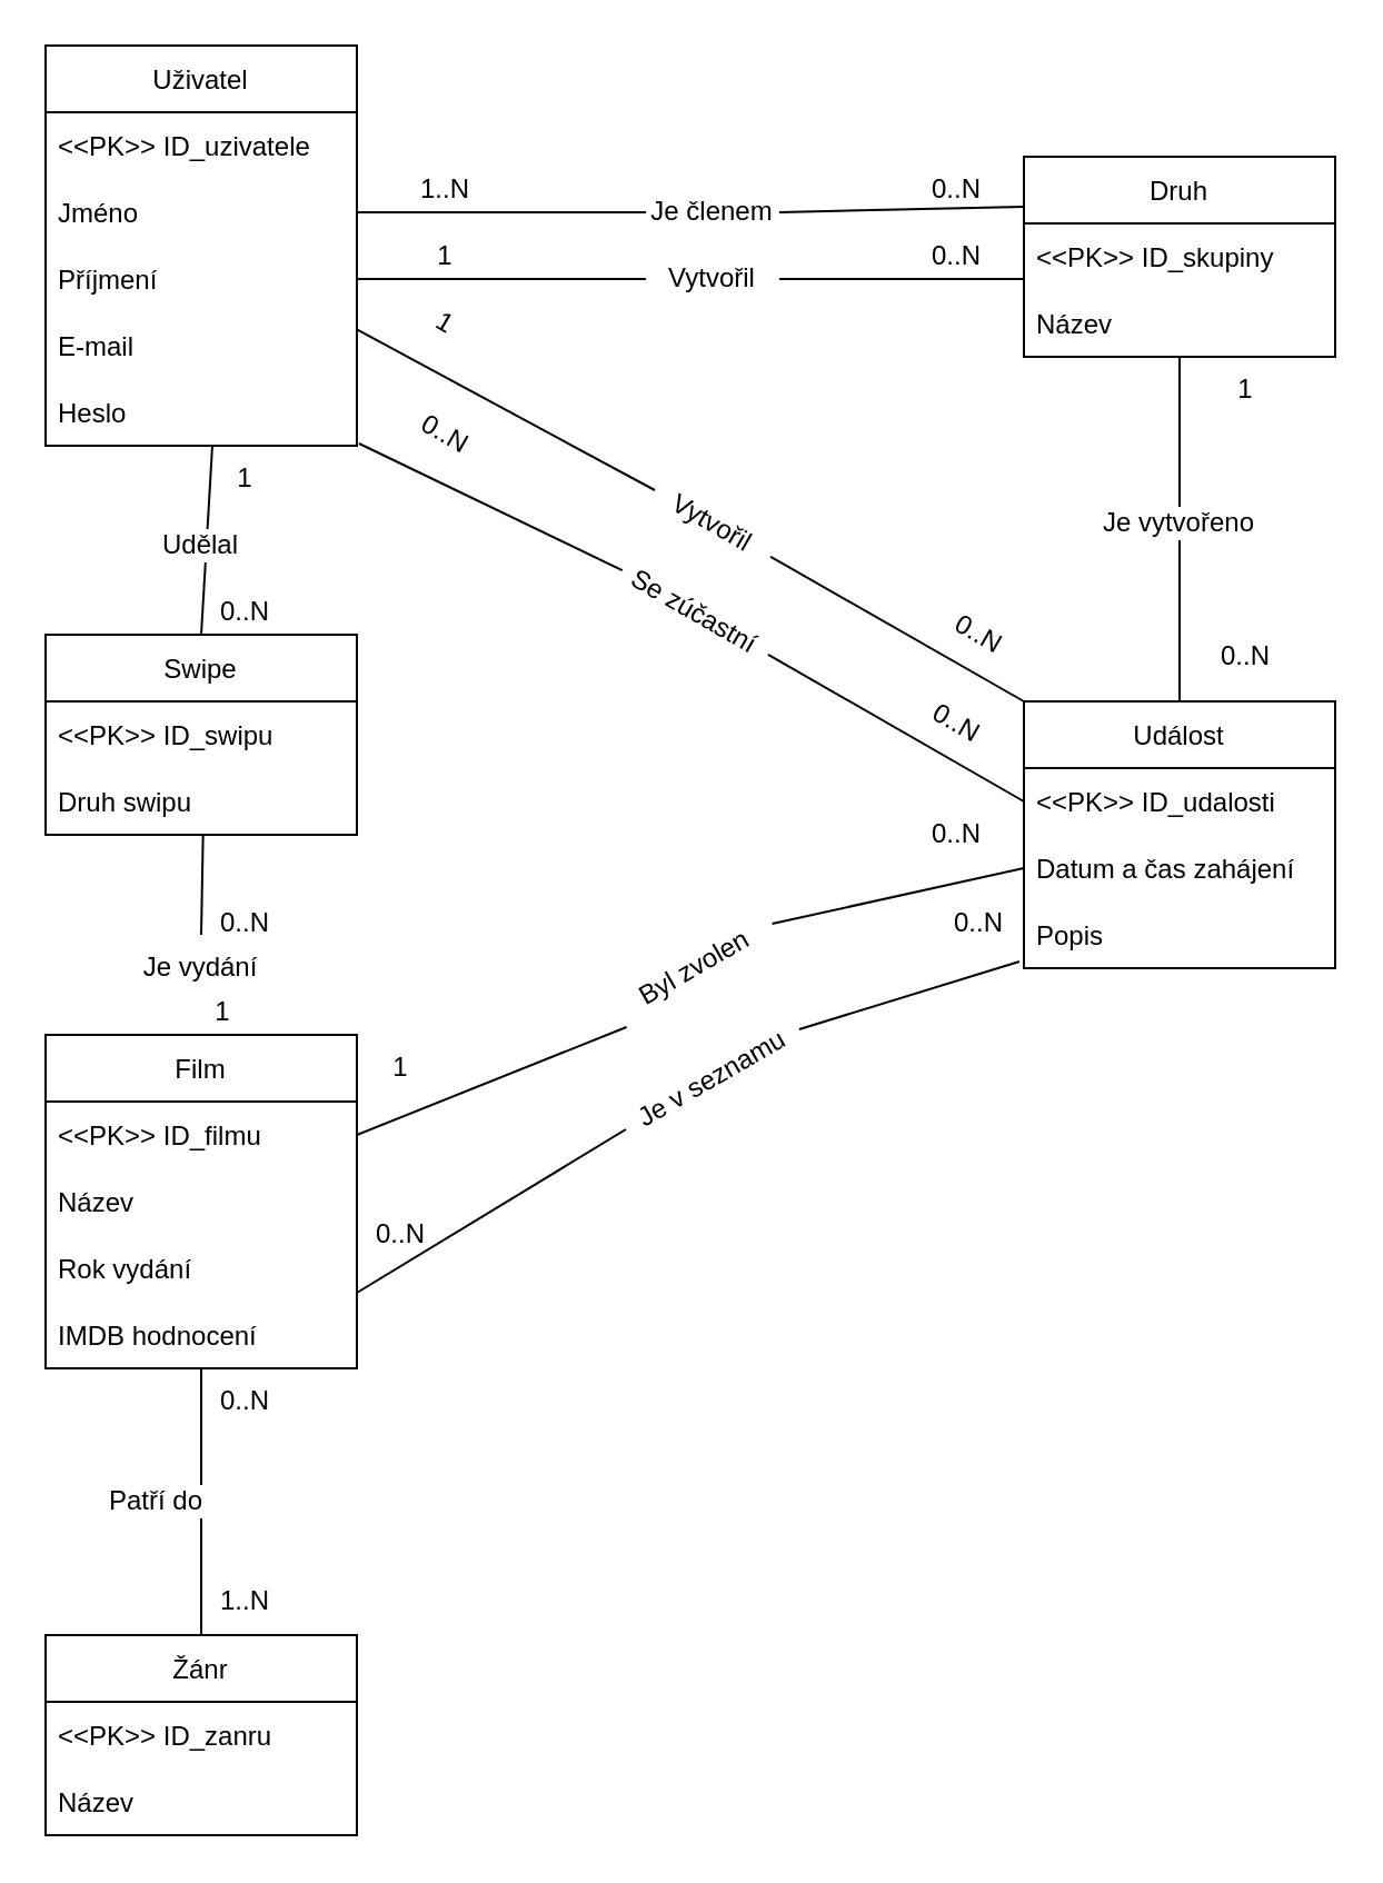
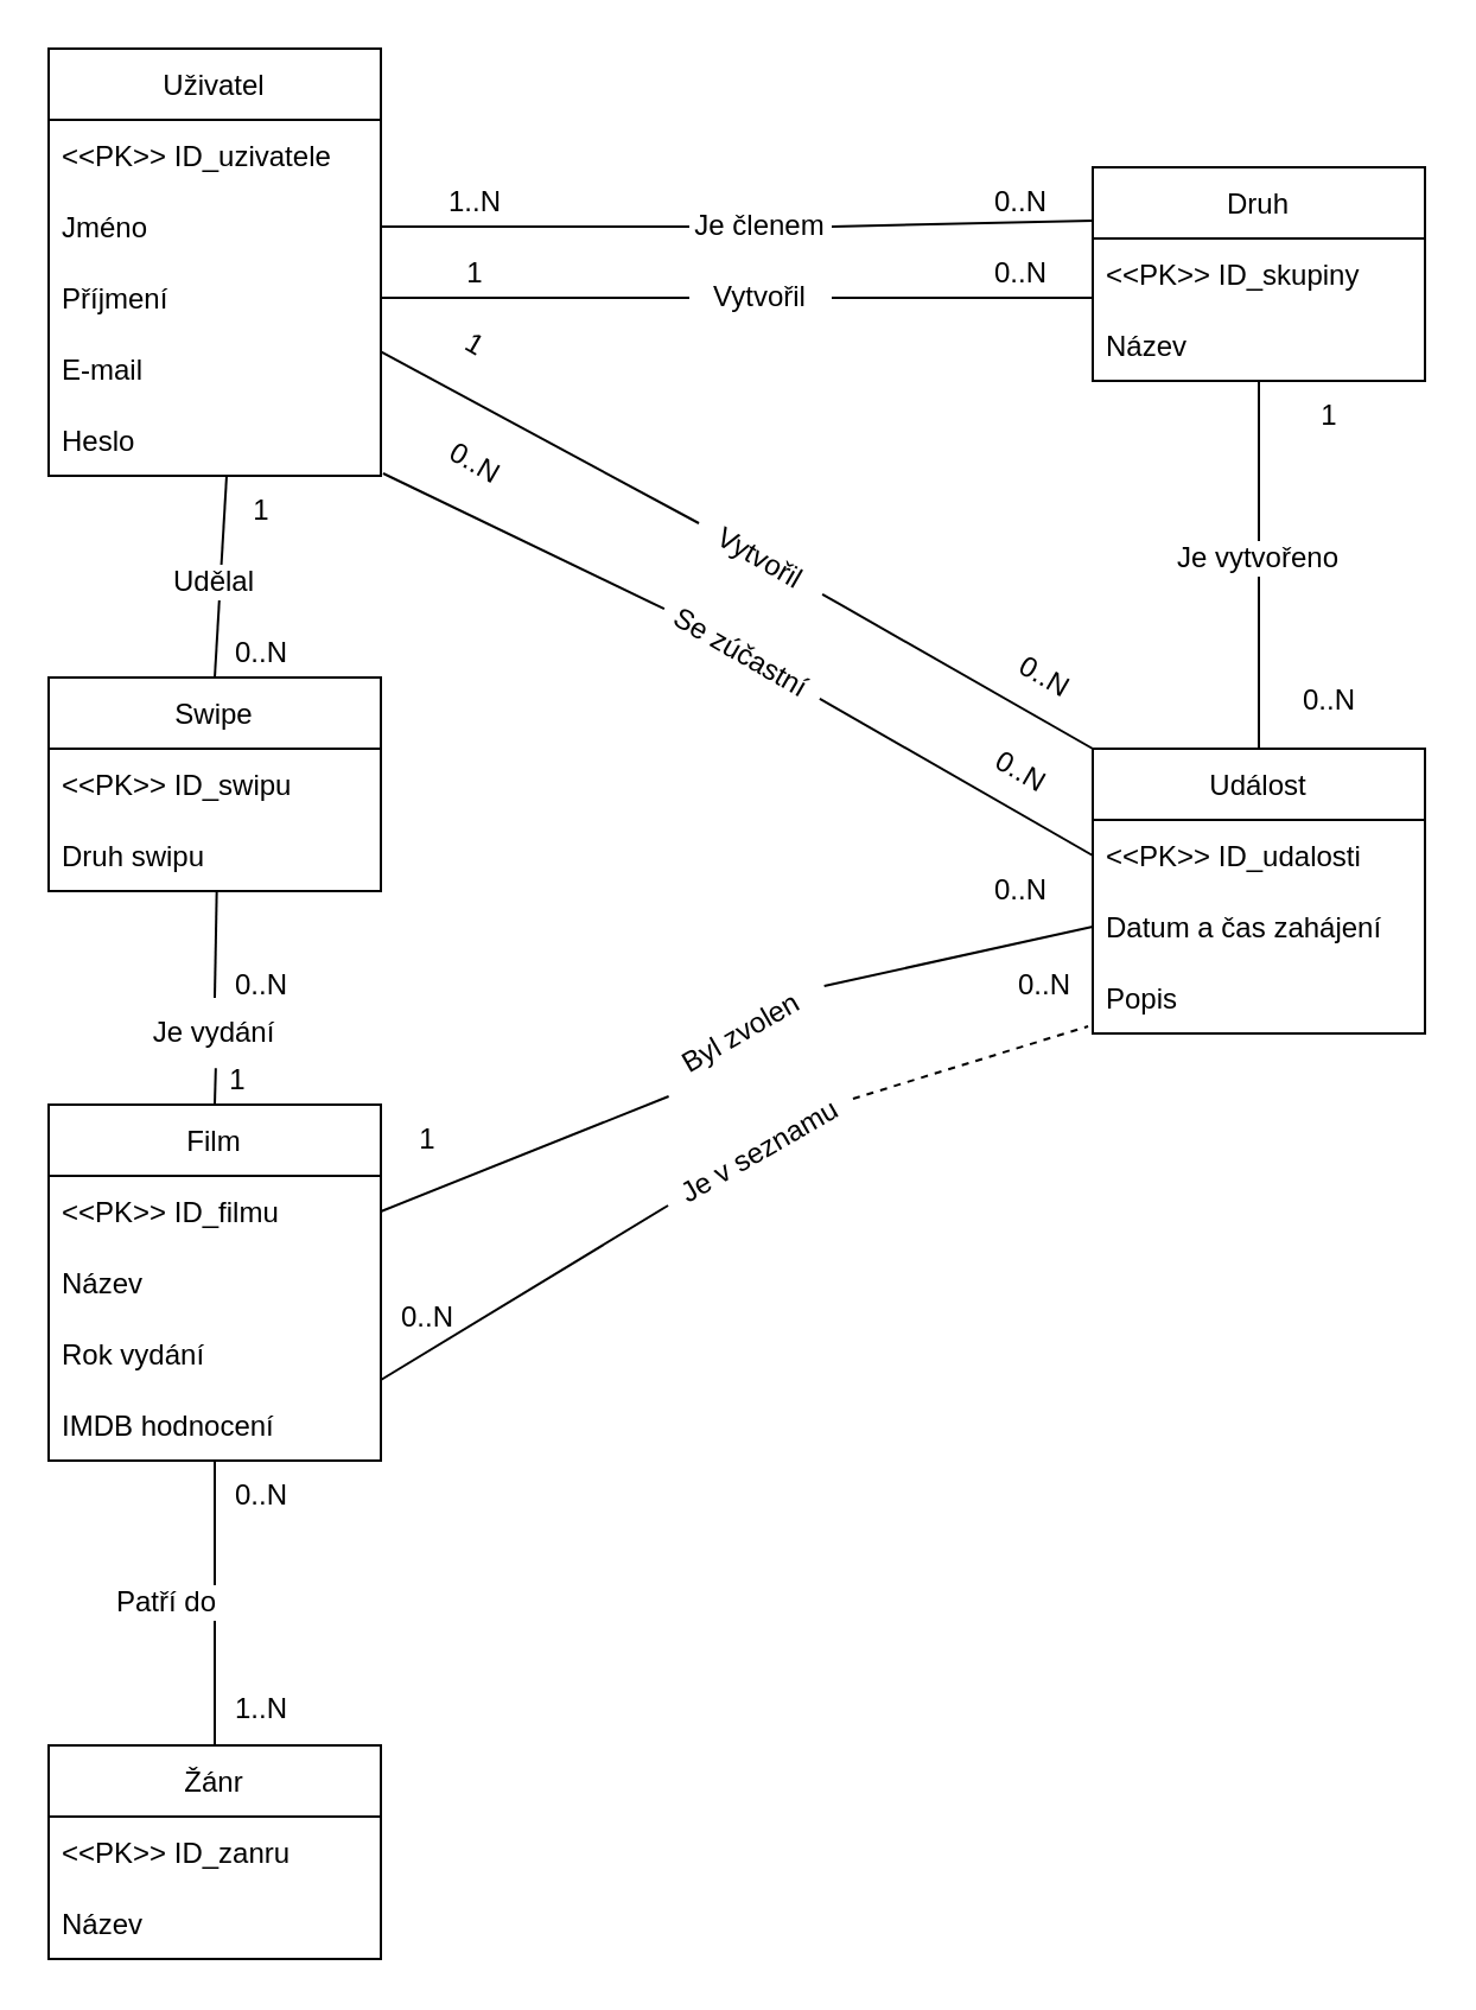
- <mxCell id="20" style="edgeStyle=none;html=1;entryX=-0.014;entryY=0.9;entryDx=0;entryDy=0;endArrow=none;endFill=0;exitX=1;exitY=0.5;exitDx=0;exitDy=0;entryPerimeter=0;startArrow=none;" parent="1" source="57" target="32" edge="1"><mxGeometry relative="1" as="geometry" /></mxCell>
+ <mxCell id="20" style="edgeStyle=none;html=1;entryX=-0.014;entryY=0.9;entryDx=0;entryDy=0;endArrow=none;endFill=0;exitX=1;exitY=0.5;exitDx=0;exitDy=0;entryPerimeter=0;startArrow=none;dashed=1;" parent="1" source="57" target="32" edge="1"><mxGeometry relative="1" as="geometry" /></mxCell>
+ <mxCell id="72" value="" style="endArrow=none;html=1;entryX=0.506;entryY=0.987;entryDx=0;entryDy=0;entryPerimeter=0;exitX=0.5;exitY=0;exitDx=0;exitDy=0;" parent="1" source="21" target="71" edge="1"><mxGeometry width="50" height="50" relative="1" as="geometry"><mxPoint x="90" y="465" as="sourcePoint" /><mxPoint x="90.84" y="404.61" as="targetPoint" /></mxGeometry></mxCell>
